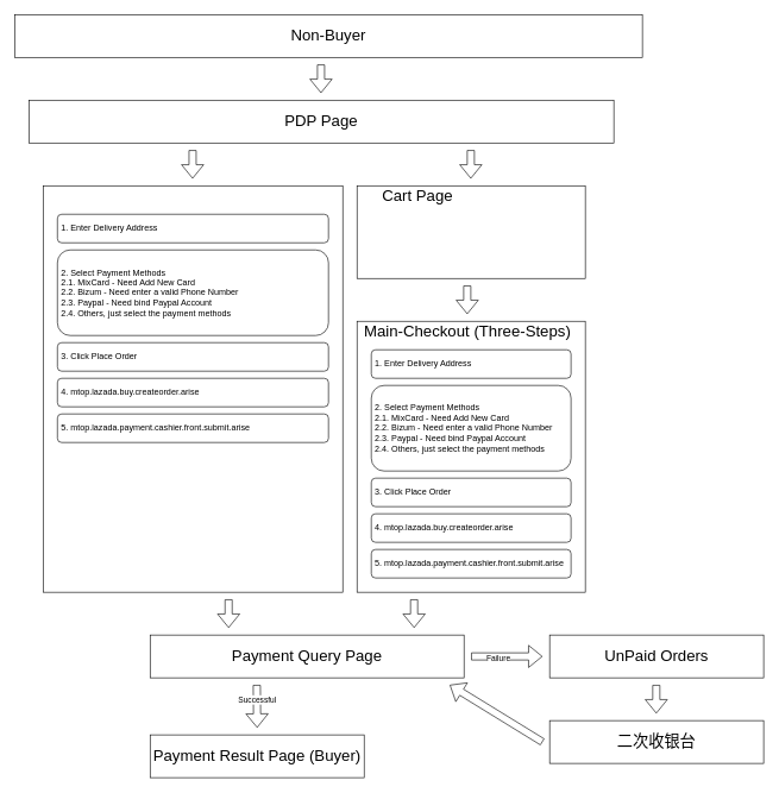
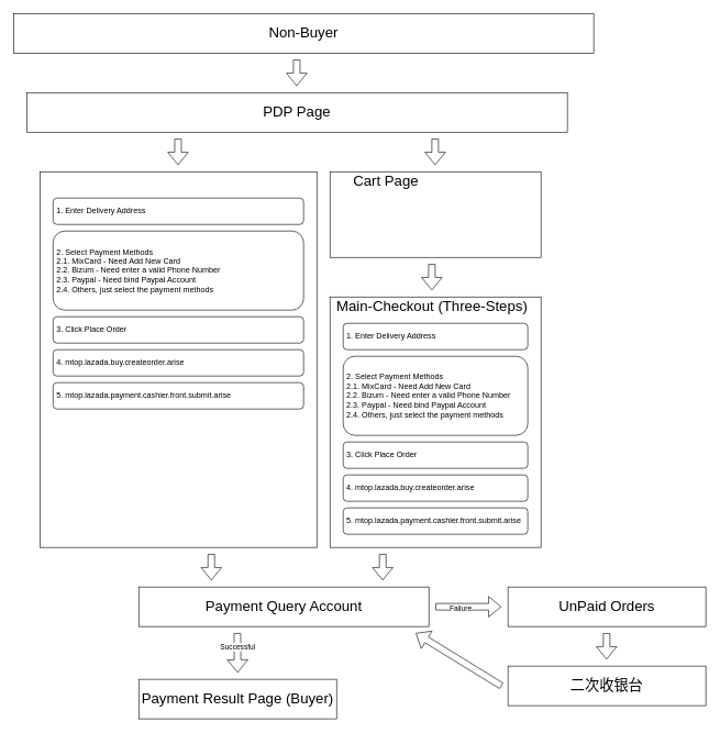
- <mxCell id="12" value="Payment Query Page" style="rounded=0;whiteSpace=wrap;html=1;fontSize=22;" vertex="1" parent="1"><mxGeometry x="210" y="890" width="440" height="60" as="geometry" /></mxCell>
+ <mxCell id="12" value="Payment Query Account" style="rounded=0;whiteSpace=wrap;html=1;fontSize=22;" vertex="1" parent="1"><mxGeometry x="210" y="890" width="440" height="60" as="geometry" /></mxCell>
